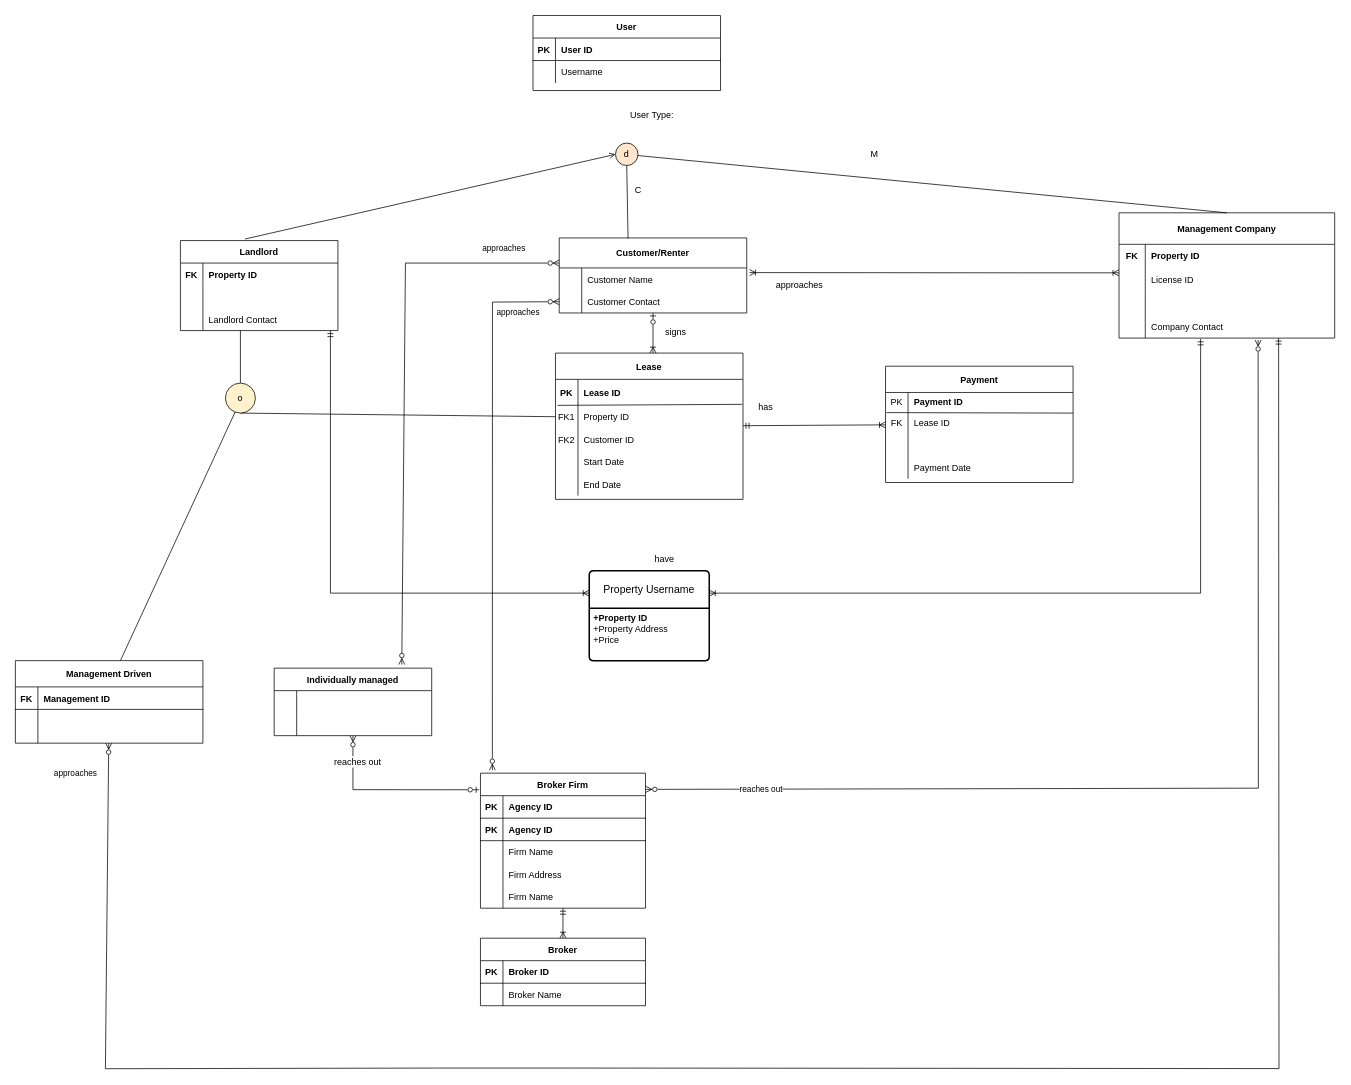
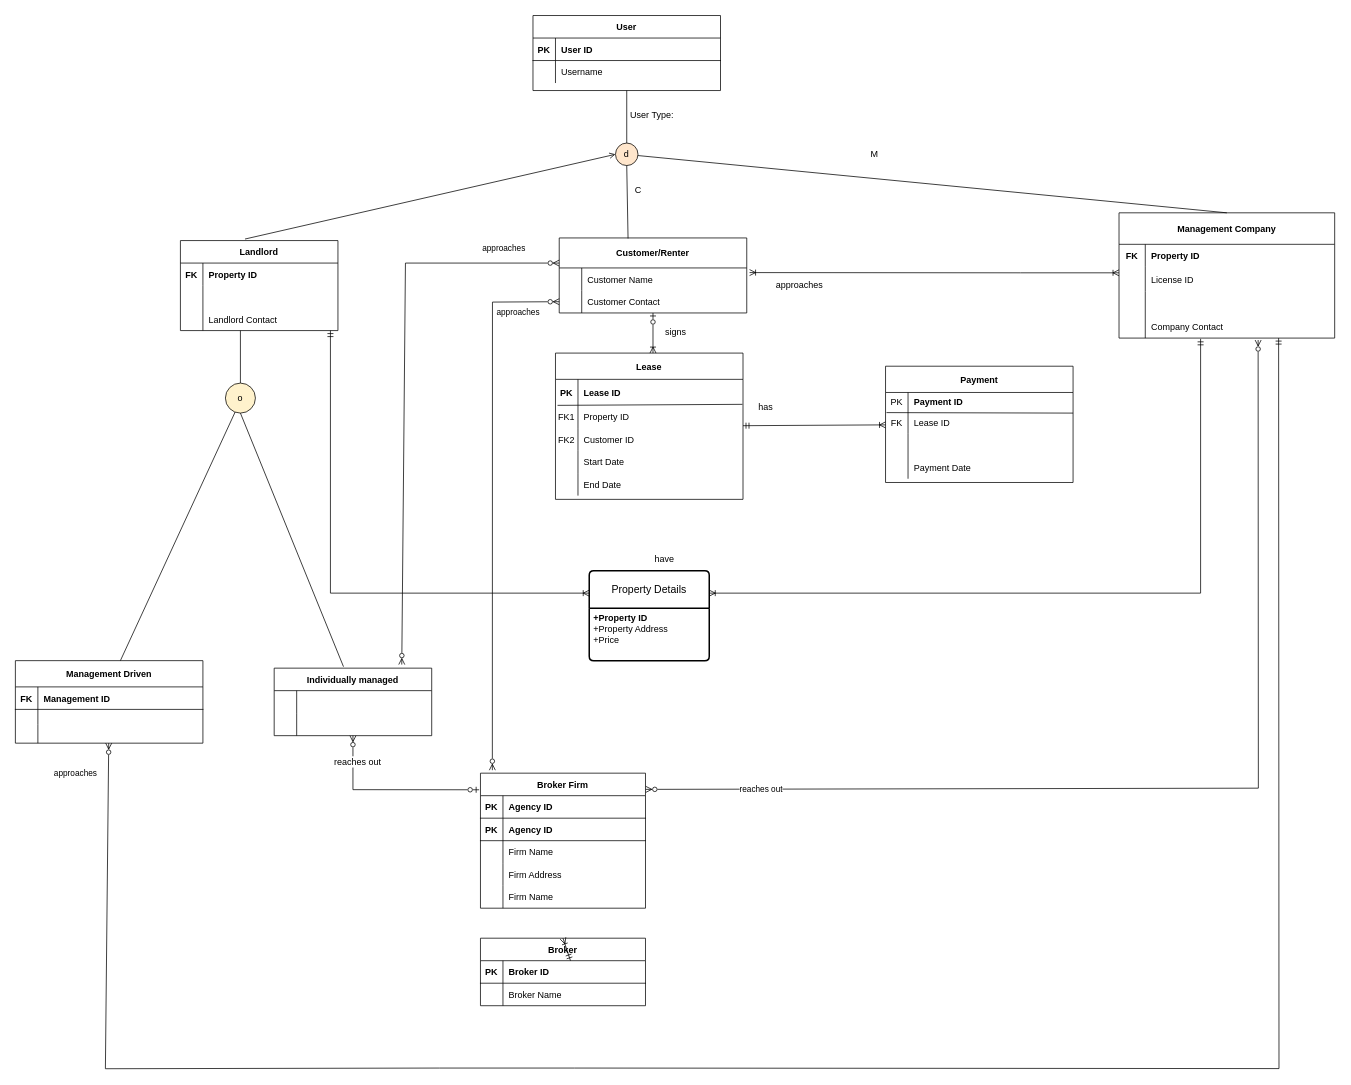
+ <mxCell id="65" value="" style="endArrow=none;html=1;rounded=0;entryX=0.5;entryY=1;entryDx=0;entryDy=0;" edge="1" parent="1" source="64" target="18"><mxGeometry width="50" height="50" relative="1" as="geometry"><mxPoint x="930" y="250" as="sourcePoint" /><mxPoint x="980" y="200" as="targetPoint" /></mxGeometry></mxCell>
- <mxCell id="59" style="rounded=0;orthogonalLoop=1;jettySize=auto;html=1;endArrow=none;endFill=0;exitX=0.5;exitY=1;exitDx=0;exitDy=0;" edge="1" parent="1" source="69" target="108"><mxGeometry relative="1" as="geometry"><mxPoint x="290" y="550" as="sourcePoint" /><mxPoint x="450" y="892.89" as="targetPoint" /></mxGeometry></mxCell>
+ <mxCell id="59" style="rounded=0;orthogonalLoop=1;jettySize=auto;html=1;endArrow=none;endFill=0;entryX=0.44;entryY=-0.022;entryDx=0;entryDy=0;entryPerimeter=0;exitX=0.5;exitY=1;exitDx=0;exitDy=0;" edge="1" parent="1" source="69" target="51"><mxGeometry relative="1" as="geometry"><mxPoint x="290" y="550" as="sourcePoint" /><mxPoint x="450" y="892.89" as="targetPoint" /></mxGeometry></mxCell>
- <mxCell id="47" value="Property Username" style="swimlane;childLayout=stackLayout;horizontal=1;startSize=50;horizontalStack=0;rounded=1;fontSize=14;fontStyle=0;strokeWidth=2;resizeParent=0;resizeLast=1;shadow=0;dashed=0;align=center;arcSize=4;whiteSpace=wrap;html=1;" vertex="1" parent="1"><mxGeometry x="785" y="760" width="160" height="120" as="geometry" /></mxCell>
+ <mxCell id="47" value="Property Details" style="swimlane;childLayout=stackLayout;horizontal=1;startSize=50;horizontalStack=0;rounded=1;fontSize=14;fontStyle=0;strokeWidth=2;resizeParent=0;resizeLast=1;shadow=0;dashed=0;align=center;arcSize=4;whiteSpace=wrap;html=1;" vertex="1" parent="1"><mxGeometry x="785" y="760" width="160" height="120" as="geometry" /></mxCell>
- <mxCell id="99" style="rounded=0;orthogonalLoop=1;jettySize=auto;html=1;endArrow=ERmandOne;endFill=0;exitX=0.5;exitY=0;exitDx=0;exitDy=0;startArrow=ERoneToMany;startFill=0;" edge="1" parent="1" source="92" target="70"><mxGeometry relative="1" as="geometry"><mxPoint x="1267" y="1096" as="sourcePoint" /><mxPoint x="1139" y="975" as="targetPoint" /></mxGeometry></mxCell>
+ <mxCell id="99" style="rounded=0;orthogonalLoop=1;jettySize=auto;html=1;endArrow=ERmandOne;endFill=0;exitX=0.5;exitY=0;exitDx=0;exitDy=0;startArrow=ERoneToMany;startFill=0;" edge="1" parent="1" source="92" target="95"><mxGeometry relative="1" as="geometry"><mxPoint x="1267" y="1096" as="sourcePoint" /><mxPoint x="1139" y="975" as="targetPoint" /></mxGeometry></mxCell>
